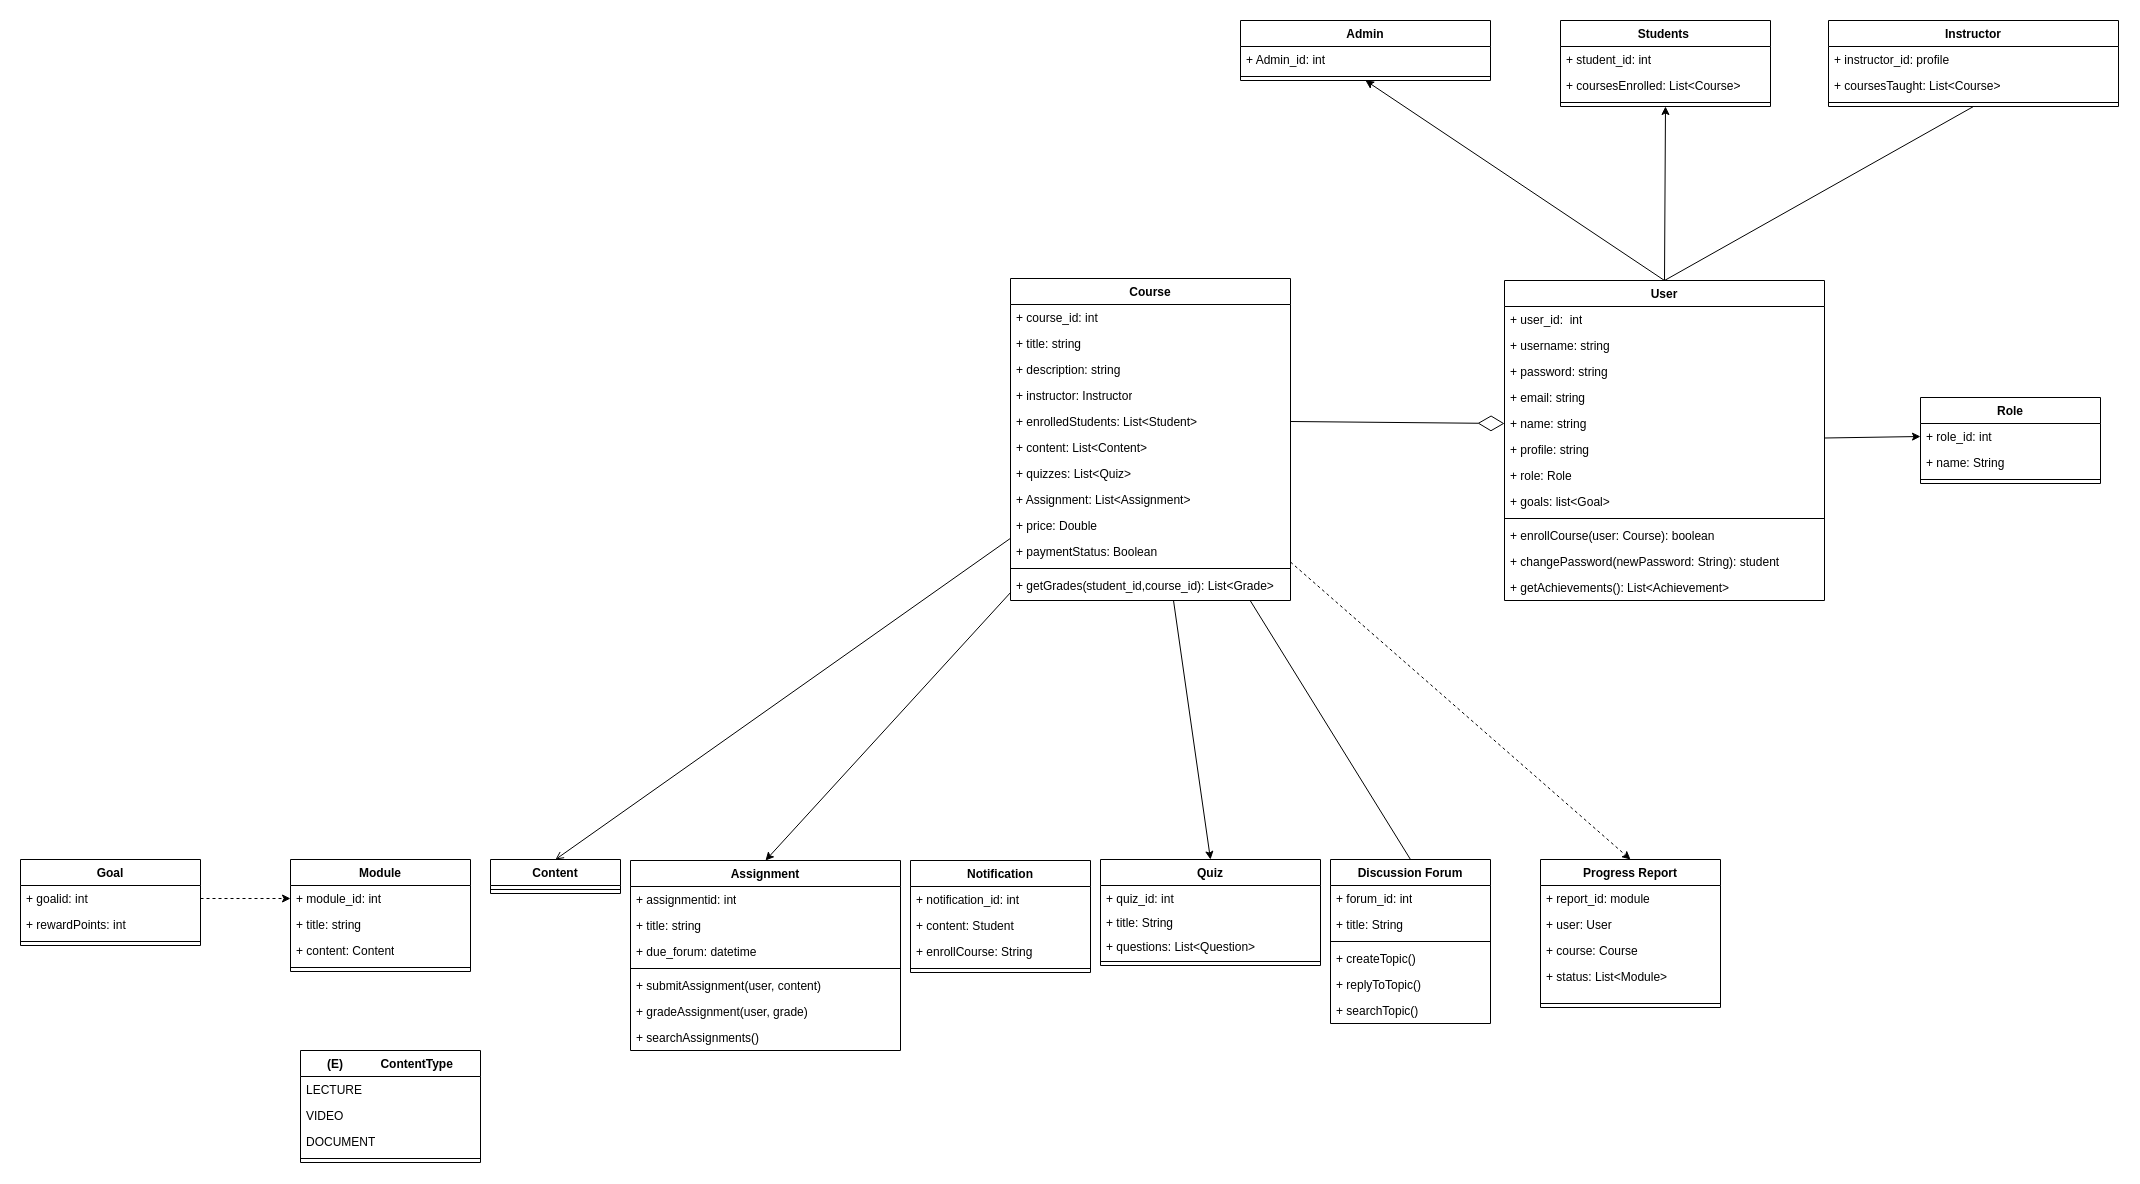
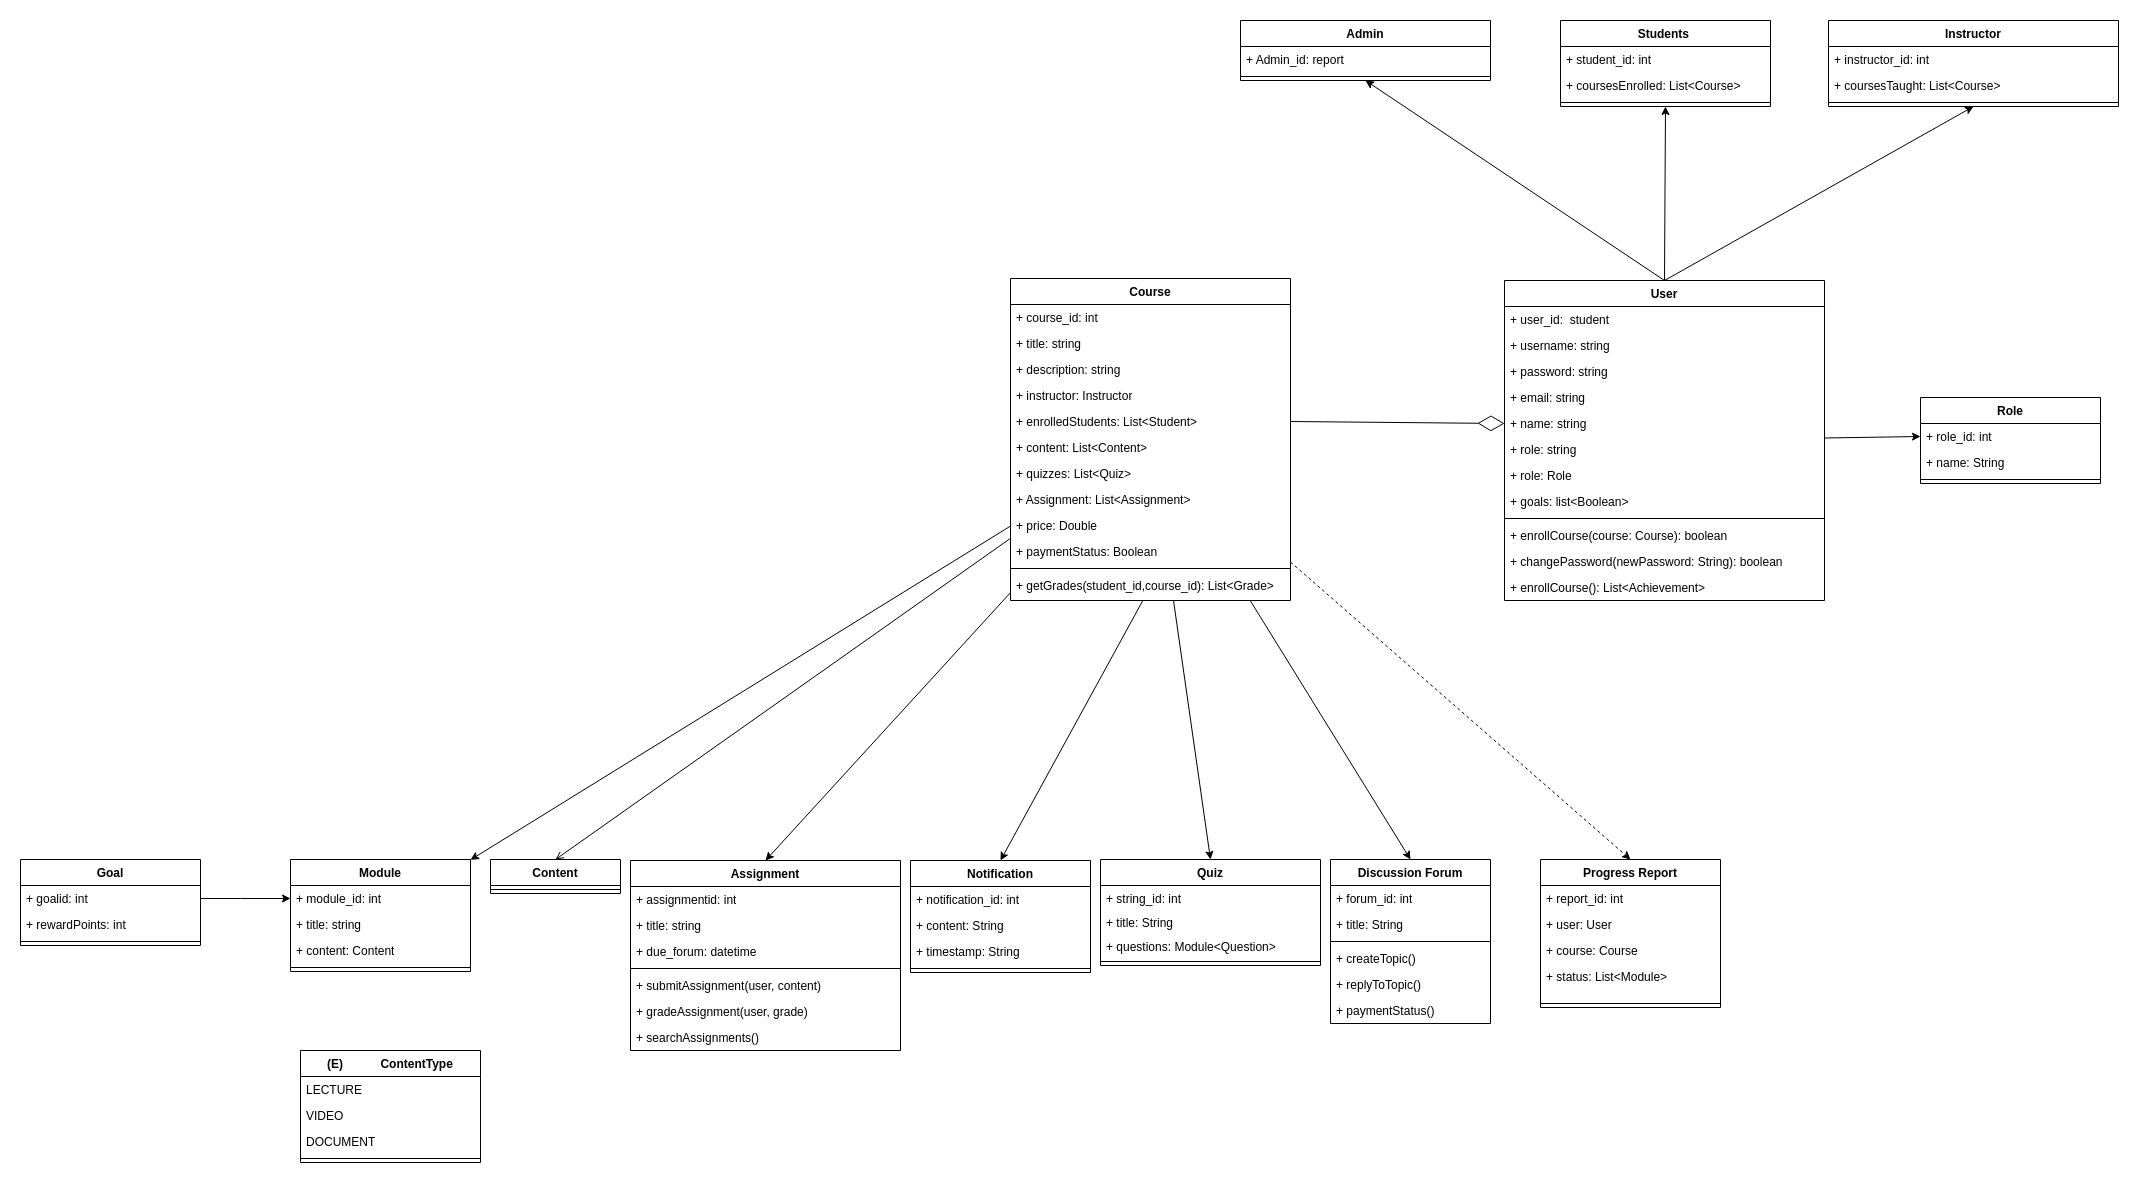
- <mxCell id="67" value="+ Admin_id: int" style="text;strokeColor=none;fillColor=none;align=left;verticalAlign=top;spacingLeft=4;spacingRight=4;overflow=hidden;rotatable=0;points=[[0,0.5],[1,0.5]];portConstraint=eastwest;whiteSpace=wrap;html=1;" parent="66" vertex="1"><mxGeometry y="26" width="250" height="26" as="geometry" /></mxCell>
+ <mxCell id="67" value="+ Admin_id: report" style="text;strokeColor=none;fillColor=none;align=left;verticalAlign=top;spacingLeft=4;spacingRight=4;overflow=hidden;rotatable=0;points=[[0,0.5],[1,0.5]];portConstraint=eastwest;whiteSpace=wrap;html=1;" parent="66" vertex="1"><mxGeometry y="26" width="250" height="26" as="geometry" /></mxCell>
- <mxCell id="70" value="+ instructor_id: profile" style="text;strokeColor=none;fillColor=none;align=left;verticalAlign=top;spacingLeft=4;spacingRight=4;overflow=hidden;rotatable=0;points=[[0,0.5],[1,0.5]];portConstraint=eastwest;whiteSpace=wrap;html=1;" parent="69" vertex="1"><mxGeometry y="26" width="290" height="26" as="geometry" /></mxCell>
+ <mxCell id="70" value="+ instructor_id: int" style="text;strokeColor=none;fillColor=none;align=left;verticalAlign=top;spacingLeft=4;spacingRight=4;overflow=hidden;rotatable=0;points=[[0,0.5],[1,0.5]];portConstraint=eastwest;whiteSpace=wrap;html=1;" parent="69" vertex="1"><mxGeometry y="26" width="290" height="26" as="geometry" /></mxCell>
- <mxCell id="75" style="rounded=0;orthogonalLoop=1;jettySize=auto;html=1;exitX=0.5;exitY=0;exitDx=0;exitDy=0;entryX=0.5;entryY=1;entryDx=0;entryDy=0;endArrow=none;" parent="46" source="48" target="69" edge="1"><mxGeometry relative="1" as="geometry" /></mxCell>
+ <mxCell id="75" style="rounded=0;orthogonalLoop=1;jettySize=auto;html=1;exitX=0.5;exitY=0;exitDx=0;exitDy=0;entryX=0.5;entryY=1;entryDx=0;entryDy=0;" parent="46" source="48" target="69" edge="1"><mxGeometry relative="1" as="geometry" /></mxCell>
- <mxCell id="49" value="+ user_id:&amp;nbsp; int" style="text;strokeColor=none;fillColor=none;align=left;verticalAlign=top;spacingLeft=4;spacingRight=4;overflow=hidden;rotatable=0;points=[[0,0.5],[1,0.5]];portConstraint=eastwest;whiteSpace=wrap;html=1;" parent="48" vertex="1"><mxGeometry y="26" width="320" height="26" as="geometry" /></mxCell>
+ <mxCell id="49" value="+ user_id:&amp;nbsp; student" style="text;strokeColor=none;fillColor=none;align=left;verticalAlign=top;spacingLeft=4;spacingRight=4;overflow=hidden;rotatable=0;points=[[0,0.5],[1,0.5]];portConstraint=eastwest;whiteSpace=wrap;html=1;" parent="48" vertex="1"><mxGeometry y="26" width="320" height="26" as="geometry" /></mxCell>
- <mxCell id="54" value="+ profile: string" style="text;strokeColor=none;fillColor=none;align=left;verticalAlign=top;spacingLeft=4;spacingRight=4;overflow=hidden;rotatable=0;points=[[0,0.5],[1,0.5]];portConstraint=eastwest;whiteSpace=wrap;html=1;" parent="48" vertex="1"><mxGeometry y="156" width="320" height="26" as="geometry" /></mxCell>
+ <mxCell id="54" value="+ role: string" style="text;strokeColor=none;fillColor=none;align=left;verticalAlign=top;spacingLeft=4;spacingRight=4;overflow=hidden;rotatable=0;points=[[0,0.5],[1,0.5]];portConstraint=eastwest;whiteSpace=wrap;html=1;" parent="48" vertex="1"><mxGeometry y="156" width="320" height="26" as="geometry" /></mxCell>
- <mxCell id="56" value="+ goals: list&amp;lt;Goal&amp;gt;" style="text;strokeColor=none;fillColor=none;align=left;verticalAlign=top;spacingLeft=4;spacingRight=4;overflow=hidden;rotatable=0;points=[[0,0.5],[1,0.5]];portConstraint=eastwest;whiteSpace=wrap;html=1;" parent="48" vertex="1"><mxGeometry y="208" width="320" height="26" as="geometry" /></mxCell>
+ <mxCell id="56" value="+ goals: list&amp;lt;Boolean&amp;gt;" style="text;strokeColor=none;fillColor=none;align=left;verticalAlign=top;spacingLeft=4;spacingRight=4;overflow=hidden;rotatable=0;points=[[0,0.5],[1,0.5]];portConstraint=eastwest;whiteSpace=wrap;html=1;" parent="48" vertex="1"><mxGeometry y="208" width="320" height="26" as="geometry" /></mxCell>
- <mxCell id="58" value="+ enrollCourse(user: Course): boolean" style="text;strokeColor=none;fillColor=none;align=left;verticalAlign=top;spacingLeft=4;spacingRight=4;overflow=hidden;rotatable=0;points=[[0,0.5],[1,0.5]];portConstraint=eastwest;whiteSpace=wrap;html=1;" parent="48" vertex="1"><mxGeometry y="242" width="320" height="26" as="geometry" /></mxCell>
+ <mxCell id="58" value="+ enrollCourse(course: Course): boolean" style="text;strokeColor=none;fillColor=none;align=left;verticalAlign=top;spacingLeft=4;spacingRight=4;overflow=hidden;rotatable=0;points=[[0,0.5],[1,0.5]];portConstraint=eastwest;whiteSpace=wrap;html=1;" parent="48" vertex="1"><mxGeometry y="242" width="320" height="26" as="geometry" /></mxCell>
- <mxCell id="59" value="+ changePassword(newPassword: String): student" style="text;strokeColor=none;fillColor=none;align=left;verticalAlign=top;spacingLeft=4;spacingRight=4;overflow=hidden;rotatable=0;points=[[0,0.5],[1,0.5]];portConstraint=eastwest;whiteSpace=wrap;html=1;" parent="48" vertex="1"><mxGeometry y="268" width="320" height="26" as="geometry" /></mxCell>
+ <mxCell id="59" value="+ changePassword(newPassword: String): boolean" style="text;strokeColor=none;fillColor=none;align=left;verticalAlign=top;spacingLeft=4;spacingRight=4;overflow=hidden;rotatable=0;points=[[0,0.5],[1,0.5]];portConstraint=eastwest;whiteSpace=wrap;html=1;" parent="48" vertex="1"><mxGeometry y="268" width="320" height="26" as="geometry" /></mxCell>
- <mxCell id="60" value="+ getAchievements(): List&amp;lt;Achievement&amp;gt;" style="text;strokeColor=none;fillColor=none;align=left;verticalAlign=top;spacingLeft=4;spacingRight=4;overflow=hidden;rotatable=0;points=[[0,0.5],[1,0.5]];portConstraint=eastwest;whiteSpace=wrap;html=1;" parent="48" vertex="1"><mxGeometry y="294" width="320" height="26" as="geometry" /></mxCell>
+ <mxCell id="60" value="+ enrollCourse(): List&amp;lt;Achievement&amp;gt;" style="text;strokeColor=none;fillColor=none;align=left;verticalAlign=top;spacingLeft=4;spacingRight=4;overflow=hidden;rotatable=0;points=[[0,0.5],[1,0.5]];portConstraint=eastwest;whiteSpace=wrap;html=1;" parent="48" vertex="1"><mxGeometry y="294" width="320" height="26" as="geometry" /></mxCell>
+ <mxCell id="10" style="rounded=0;orthogonalLoop=1;jettySize=auto;html=1;" parent="1" source="85" target="39" edge="1"><mxGeometry relative="1" as="geometry" /></mxCell>
+ <mxCell id="99" style="rounded=0;orthogonalLoop=1;jettySize=auto;html=1;entryX=0.5;entryY=0;entryDx=0;entryDy=0;" edge="1" parent="1" source="97" target="23"><mxGeometry relative="1" as="geometry" /></mxCell>
- <mxCell id="14" style="rounded=0;orthogonalLoop=1;jettySize=auto;html=1;entryX=0.5;entryY=0;entryDx=0;entryDy=0;endArrow=none;" parent="1" source="85" target="16" edge="1"><mxGeometry relative="1" as="geometry" /></mxCell>
+ <mxCell id="14" style="rounded=0;orthogonalLoop=1;jettySize=auto;html=1;entryX=0.5;entryY=0;entryDx=0;entryDy=0;" parent="1" source="85" target="16" edge="1"><mxGeometry relative="1" as="geometry" /></mxCell>
- <mxCell id="100" style="edgeStyle=orthogonalEdgeStyle;rounded=0;orthogonalLoop=1;jettySize=auto;html=1;entryX=0;entryY=0.5;entryDx=0;entryDy=0;dashed=1;" edge="1" parent="1" source="101" target="40"><mxGeometry relative="1" as="geometry"><Array as="points"><mxPoint x="240" y="898" /><mxPoint x="240" y="898" /></Array></mxGeometry></mxCell>
+ <mxCell id="100" style="edgeStyle=orthogonalEdgeStyle;rounded=0;orthogonalLoop=1;jettySize=auto;html=1;entryX=0;entryY=0.5;entryDx=0;entryDy=0;" edge="1" parent="1" source="101" target="40"><mxGeometry relative="1" as="geometry"><Array as="points"><mxPoint x="240" y="898" /><mxPoint x="240" y="898" /></Array></mxGeometry></mxCell>
- <mxCell id="29" value="+ quiz_id: int&lt;br&gt;" style="text;strokeColor=none;fillColor=none;align=left;verticalAlign=top;spacingLeft=4;spacingRight=4;overflow=hidden;rotatable=0;points=[[0,0.5],[1,0.5]];portConstraint=eastwest;whiteSpace=wrap;html=1;" vertex="1" parent="28"><mxGeometry y="26" width="220" height="24" as="geometry" /></mxCell>
+ <mxCell id="29" value="+ string_id: int&lt;br&gt;" style="text;strokeColor=none;fillColor=none;align=left;verticalAlign=top;spacingLeft=4;spacingRight=4;overflow=hidden;rotatable=0;points=[[0,0.5],[1,0.5]];portConstraint=eastwest;whiteSpace=wrap;html=1;" vertex="1" parent="28"><mxGeometry y="26" width="220" height="24" as="geometry" /></mxCell>
- <mxCell id="34" value="+ report_id: module" style="text;strokeColor=none;fillColor=none;align=left;verticalAlign=top;spacingLeft=4;spacingRight=4;overflow=hidden;rotatable=0;points=[[0,0.5],[1,0.5]];portConstraint=eastwest;whiteSpace=wrap;html=1;" parent="33" vertex="1"><mxGeometry y="26" width="180" height="26" as="geometry" /></mxCell>
+ <mxCell id="34" value="+ report_id: int" style="text;strokeColor=none;fillColor=none;align=left;verticalAlign=top;spacingLeft=4;spacingRight=4;overflow=hidden;rotatable=0;points=[[0,0.5],[1,0.5]];portConstraint=eastwest;whiteSpace=wrap;html=1;" parent="33" vertex="1"><mxGeometry y="26" width="180" height="26" as="geometry" /></mxCell>
- <mxCell id="25" value="+ content: Student" style="text;strokeColor=none;fillColor=none;align=left;verticalAlign=top;spacingLeft=4;spacingRight=4;overflow=hidden;rotatable=0;points=[[0,0.5],[1,0.5]];portConstraint=eastwest;whiteSpace=wrap;html=1;" parent="23" vertex="1"><mxGeometry y="52" width="180" height="26" as="geometry" /></mxCell>
+ <mxCell id="25" value="+ content: String" style="text;strokeColor=none;fillColor=none;align=left;verticalAlign=top;spacingLeft=4;spacingRight=4;overflow=hidden;rotatable=0;points=[[0,0.5],[1,0.5]];portConstraint=eastwest;whiteSpace=wrap;html=1;" parent="23" vertex="1"><mxGeometry y="52" width="180" height="26" as="geometry" /></mxCell>
- <mxCell id="31" value="+ questions: List&amp;lt;Question&amp;gt;" style="text;strokeColor=none;fillColor=none;align=left;verticalAlign=top;spacingLeft=4;spacingRight=4;overflow=hidden;rotatable=0;points=[[0,0.5],[1,0.5]];portConstraint=eastwest;whiteSpace=wrap;html=1;" vertex="1" parent="28"><mxGeometry y="74" width="220" height="24" as="geometry" /></mxCell>
+ <mxCell id="31" value="+ questions: Module&amp;lt;Question&amp;gt;" style="text;strokeColor=none;fillColor=none;align=left;verticalAlign=top;spacingLeft=4;spacingRight=4;overflow=hidden;rotatable=0;points=[[0,0.5],[1,0.5]];portConstraint=eastwest;whiteSpace=wrap;html=1;" vertex="1" parent="28"><mxGeometry y="74" width="220" height="24" as="geometry" /></mxCell>
- <mxCell id="26" value="+ enrollCourse: String" style="text;strokeColor=none;fillColor=none;align=left;verticalAlign=top;spacingLeft=4;spacingRight=4;overflow=hidden;rotatable=0;points=[[0,0.5],[1,0.5]];portConstraint=eastwest;whiteSpace=wrap;html=1;" parent="23" vertex="1"><mxGeometry y="78" width="180" height="26" as="geometry" /></mxCell>
+ <mxCell id="26" value="+ timestamp: String" style="text;strokeColor=none;fillColor=none;align=left;verticalAlign=top;spacingLeft=4;spacingRight=4;overflow=hidden;rotatable=0;points=[[0,0.5],[1,0.5]];portConstraint=eastwest;whiteSpace=wrap;html=1;" parent="23" vertex="1"><mxGeometry y="78" width="180" height="26" as="geometry" /></mxCell>
- <mxCell id="22" value="+ searchTopic()" style="text;strokeColor=none;fillColor=none;align=left;verticalAlign=top;spacingLeft=4;spacingRight=4;overflow=hidden;rotatable=0;points=[[0,0.5],[1,0.5]];portConstraint=eastwest;whiteSpace=wrap;html=1;" parent="16" vertex="1"><mxGeometry y="138" width="160" height="26" as="geometry" /></mxCell>
+ <mxCell id="22" value="+ paymentStatus()" style="text;strokeColor=none;fillColor=none;align=left;verticalAlign=top;spacingLeft=4;spacingRight=4;overflow=hidden;rotatable=0;points=[[0,0.5],[1,0.5]];portConstraint=eastwest;whiteSpace=wrap;html=1;" parent="16" vertex="1"><mxGeometry y="138" width="160" height="26" as="geometry" /></mxCell>
